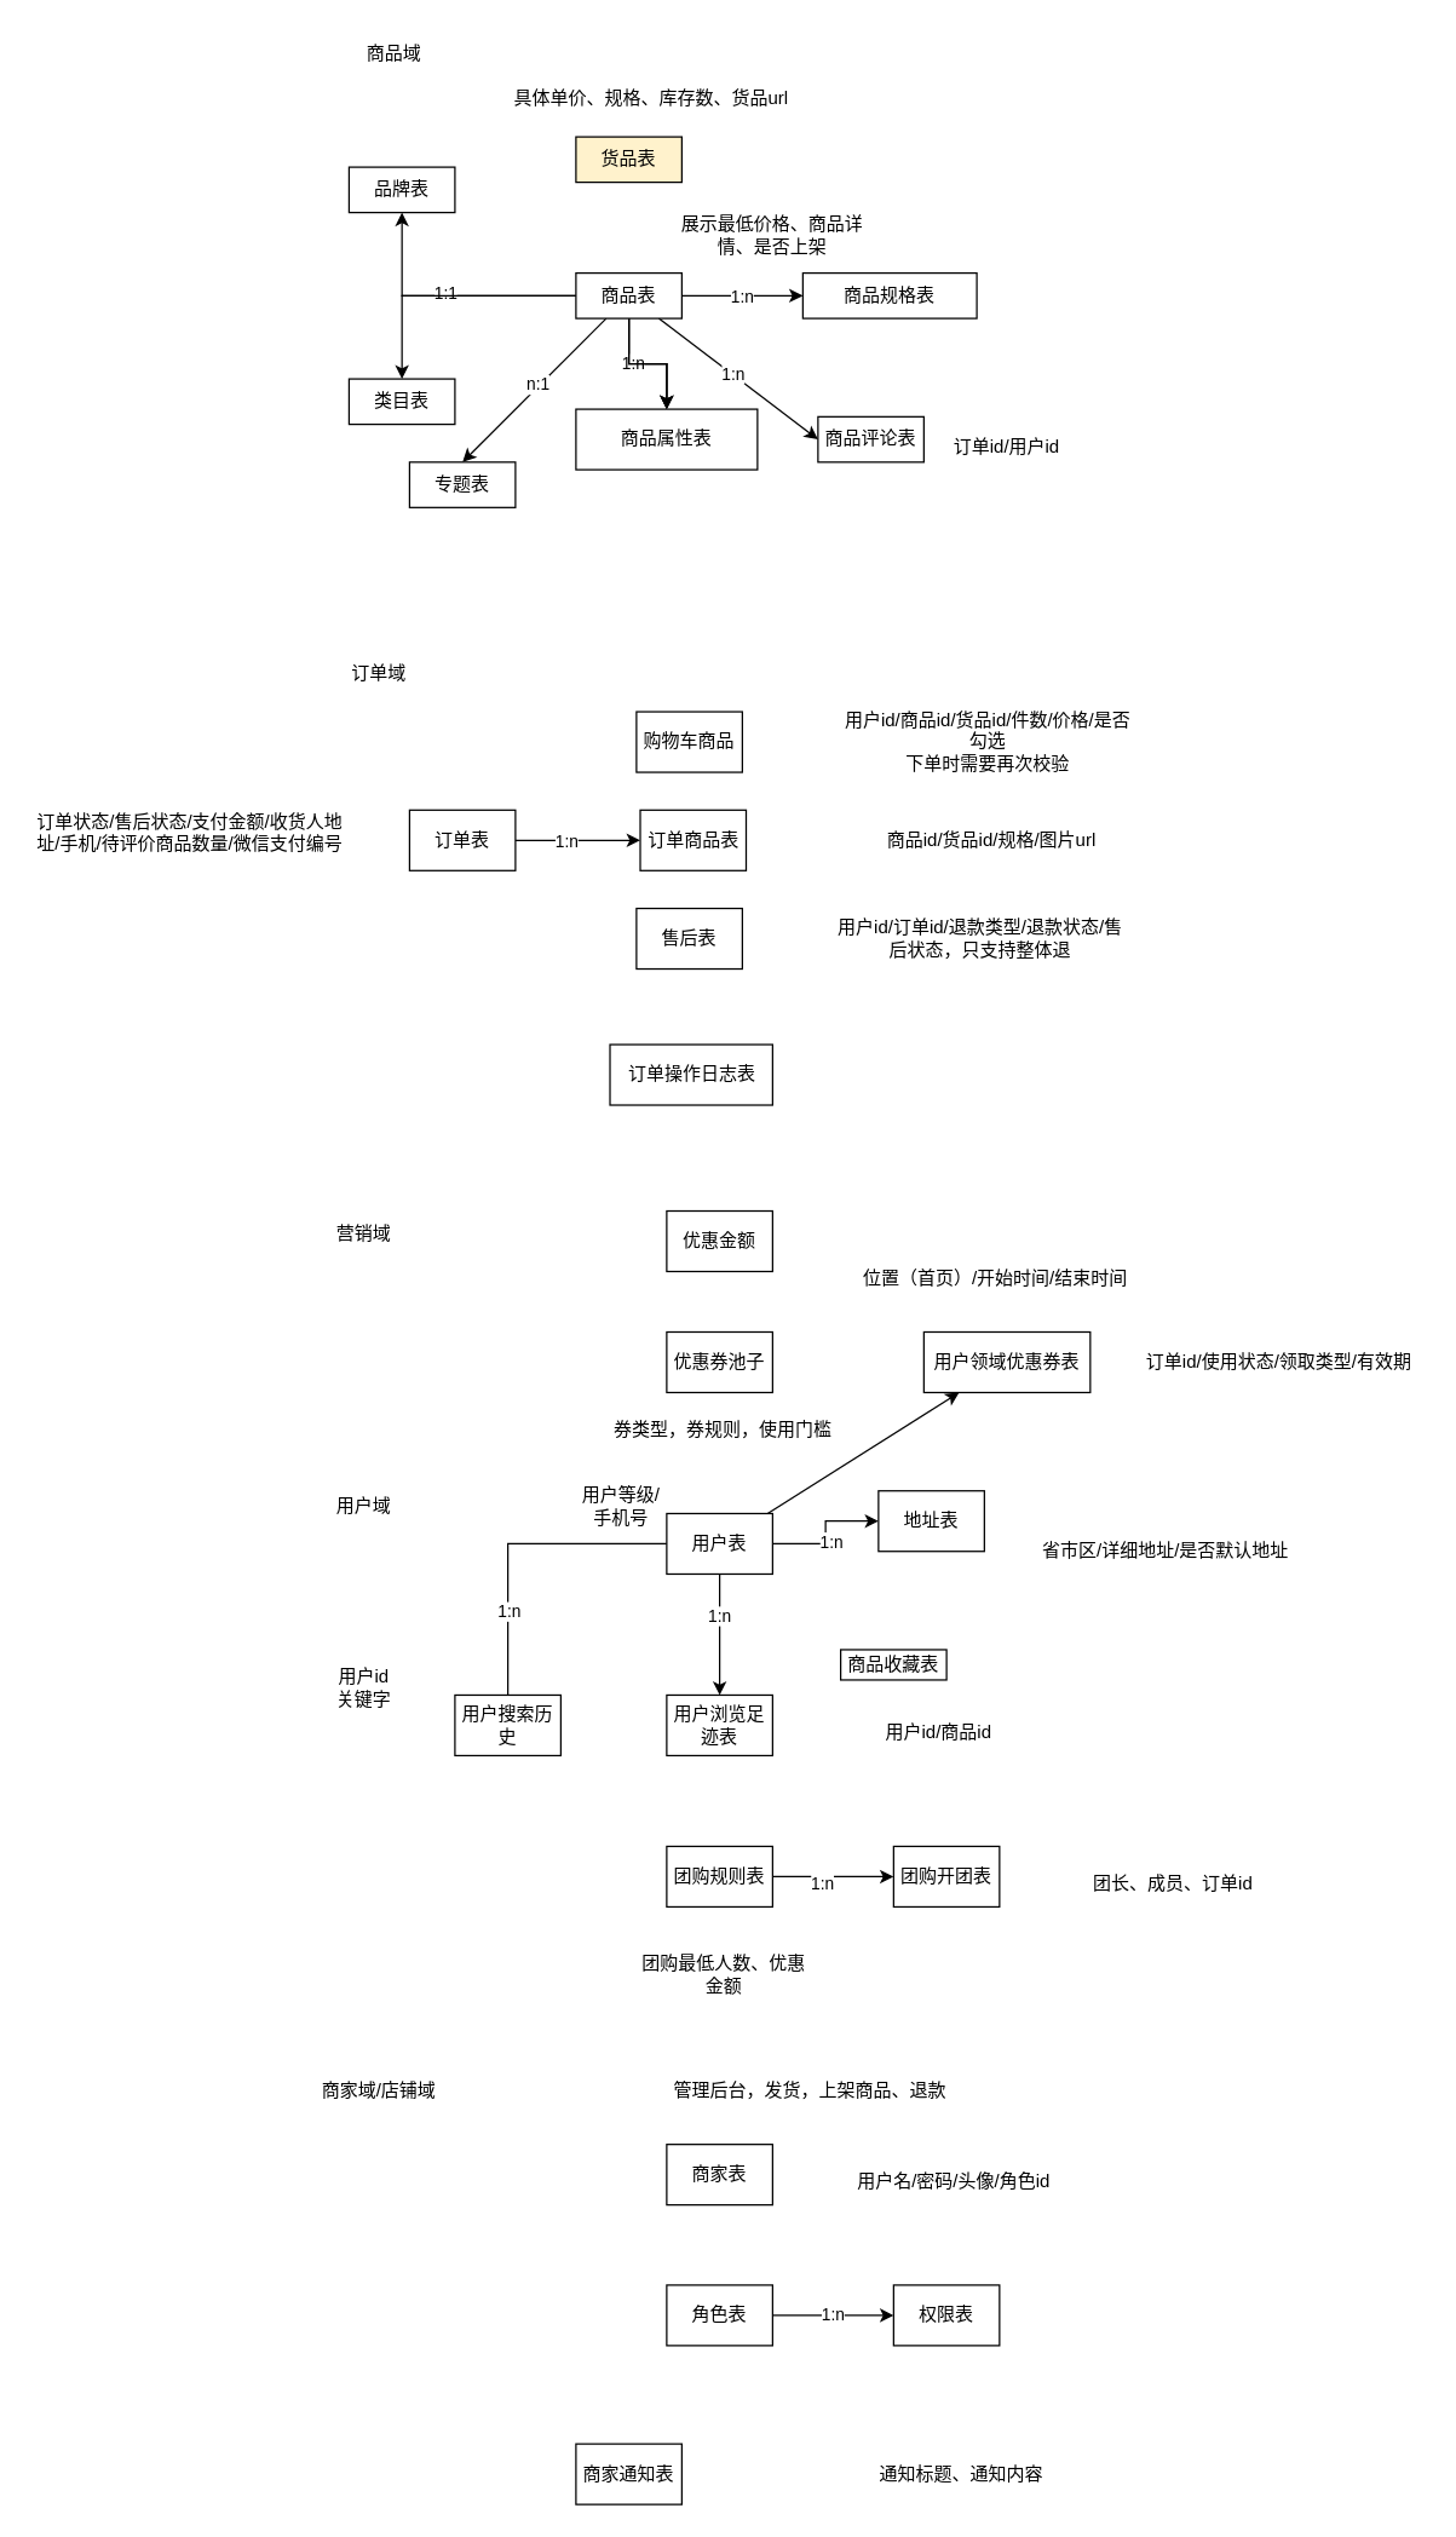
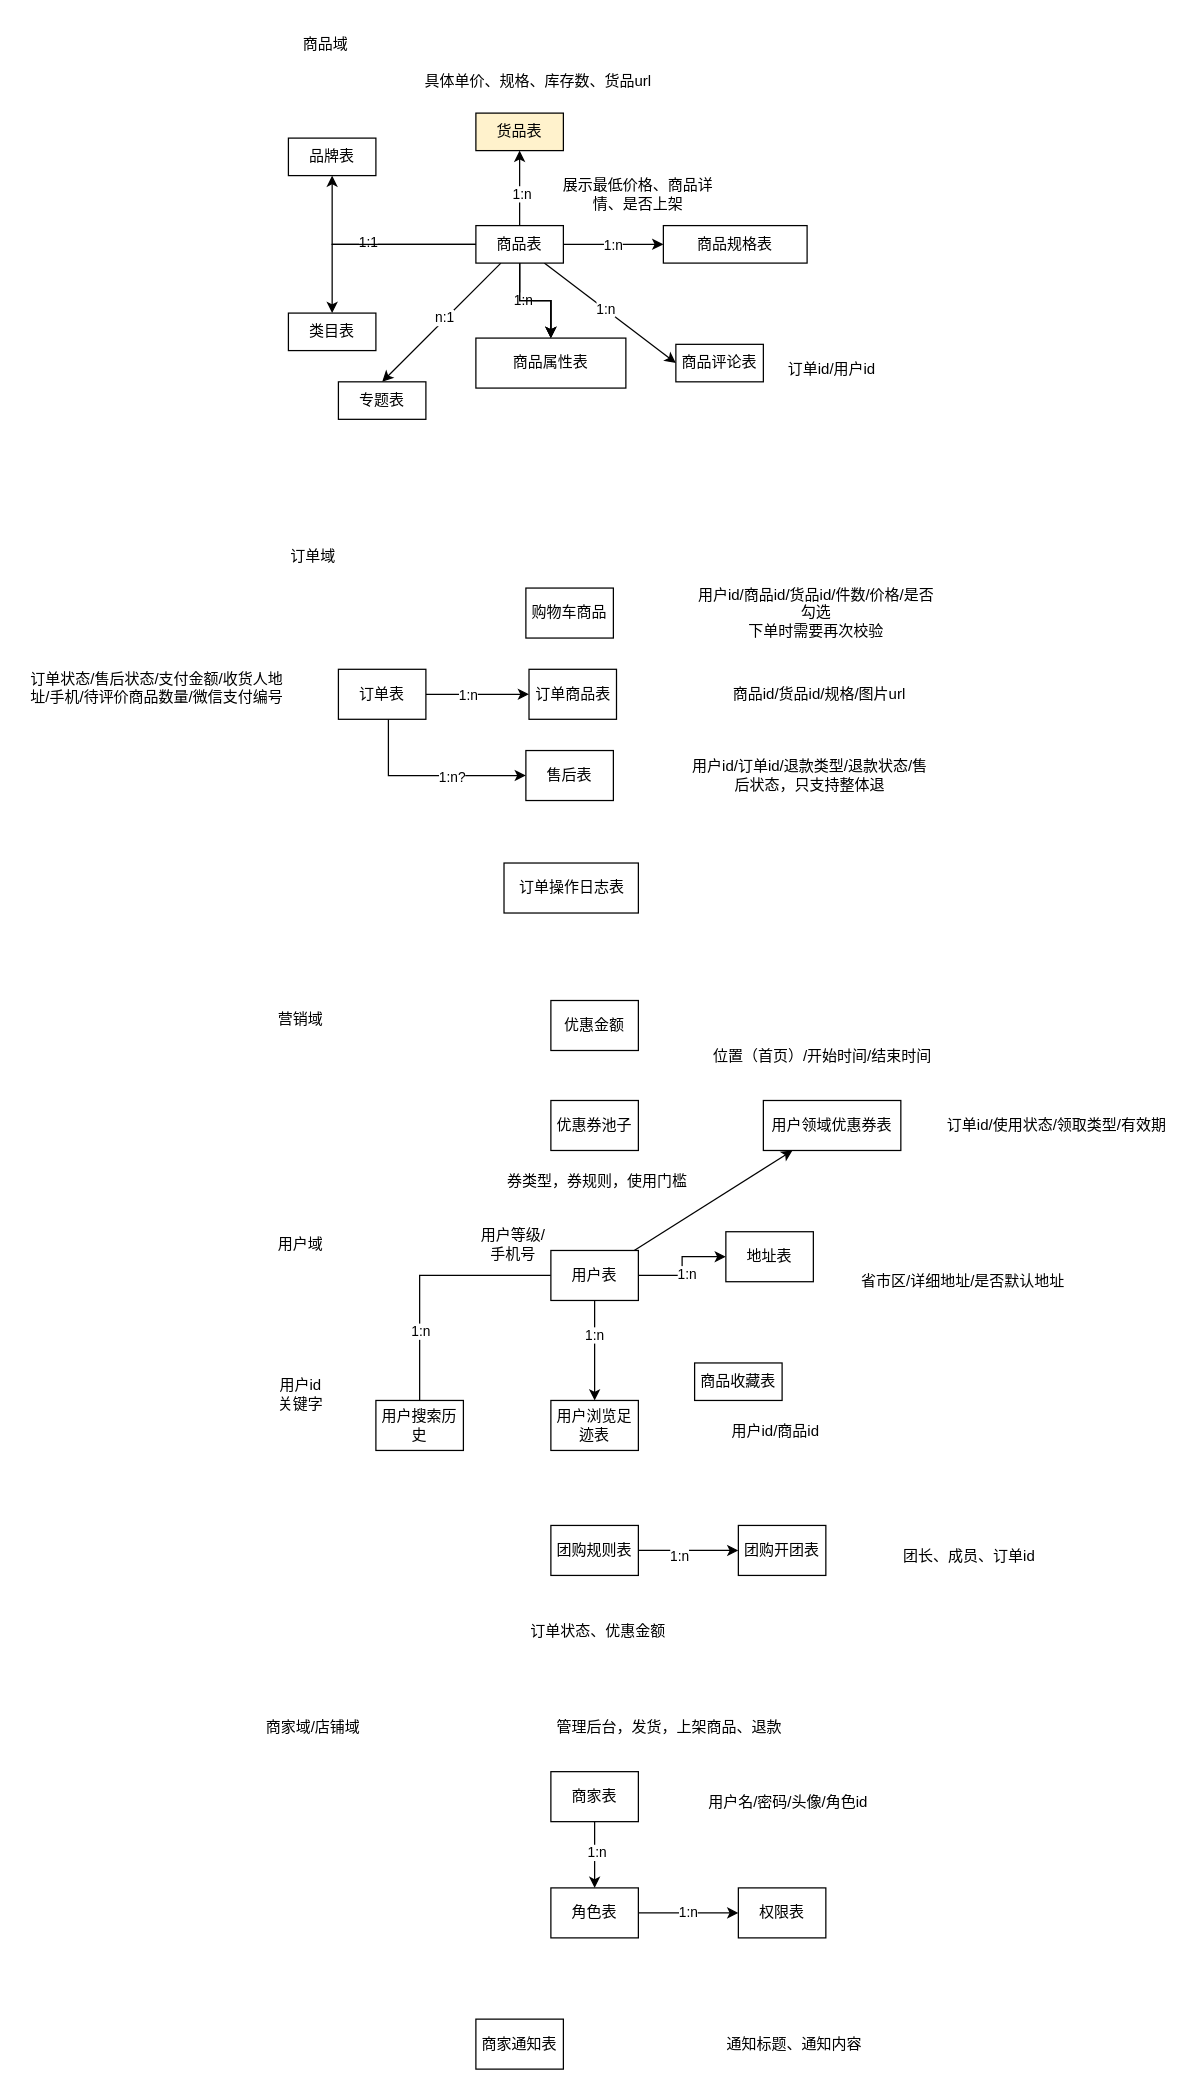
+ <mxCell id="7" value="" style="edgeStyle=orthogonalEdgeStyle;rounded=0;orthogonalLoop=1;jettySize=auto;html=1;" edge="1" parent="1" source="18" target="21"><mxGeometry relative="1" as="geometry" /></mxCell>
+ <mxCell id="8" value="1:n" style="edgeLabel;html=1;align=center;verticalAlign=middle;resizable=0;points=[];" vertex="1" connectable="0" parent="7"><mxGeometry x="-0.133" y="-1" relative="1" as="geometry"><mxPoint as="offset" /></mxGeometry></mxCell>
+ <mxCell id="71" style="edgeStyle=orthogonalEdgeStyle;rounded=0;orthogonalLoop=1;jettySize=auto;html=1;entryX=0;entryY=0.5;entryDx=0;entryDy=0;" edge="1" parent="1" source="73" target="52"><mxGeometry relative="1" as="geometry"><Array as="points"><mxPoint x="310" y="620" /></Array></mxGeometry></mxCell>
+ <mxCell id="72" value="1:n?" style="edgeLabel;html=1;align=center;verticalAlign=middle;resizable=0;points=[];" vertex="1" connectable="0" parent="71"><mxGeometry x="0.226" y="-1" relative="1" as="geometry"><mxPoint as="offset" /></mxGeometry></mxCell>
- <mxCell id="29" value="商品收藏表" style="rounded=0;whiteSpace=wrap;html=1;" vertex="1" parent="1"><mxGeometry x="555" y="1090" width="70" height="20" as="geometry" /></mxCell>
+ <mxCell id="29" value="商品收藏表" style="rounded=0;whiteSpace=wrap;html=1;" vertex="1" parent="1"><mxGeometry x="555" y="1090" width="70" height="30" as="geometry" /></mxCell>
- <mxCell id="65" value="团购最低人数、优惠金额" style="text;html=1;strokeColor=none;fillColor=none;align=center;verticalAlign=middle;whiteSpace=wrap;rounded=0;" vertex="1" parent="1"><mxGeometry x="422.5" y="1290" width="110" height="30" as="geometry" /></mxCell>
+ <mxCell id="65" value="订单状态、优惠金额" style="text;html=1;strokeColor=none;fillColor=none;align=center;verticalAlign=middle;whiteSpace=wrap;rounded=0;" vertex="1" parent="1"><mxGeometry x="422.5" y="1290" width="110" height="30" as="geometry" /></mxCell>
+ <mxCell id="47" style="edgeStyle=orthogonalEdgeStyle;rounded=0;orthogonalLoop=1;jettySize=auto;html=1;" edge="1" parent="1" source="49" target="78"><mxGeometry relative="1" as="geometry" /></mxCell>
+ <mxCell id="48" value="1:n" style="edgeLabel;html=1;align=center;verticalAlign=middle;resizable=0;points=[];" vertex="1" connectable="0" parent="47"><mxGeometry x="-0.094" y="1" relative="1" as="geometry"><mxPoint as="offset" /></mxGeometry></mxCell>
